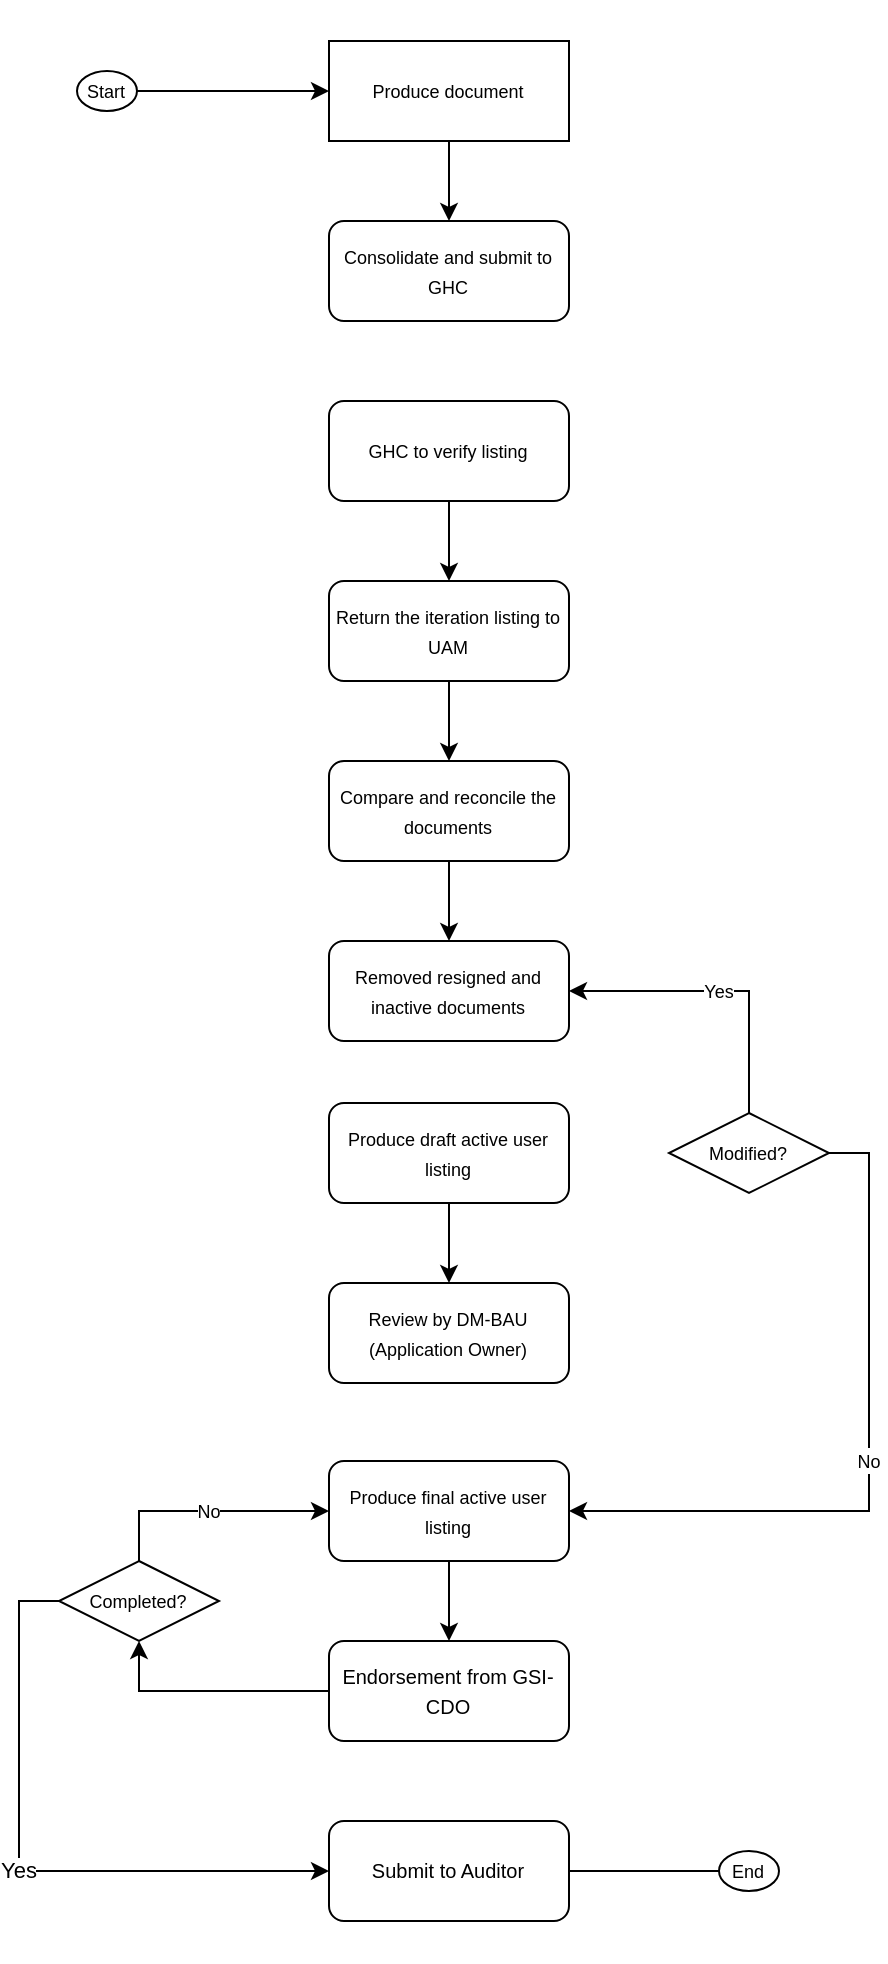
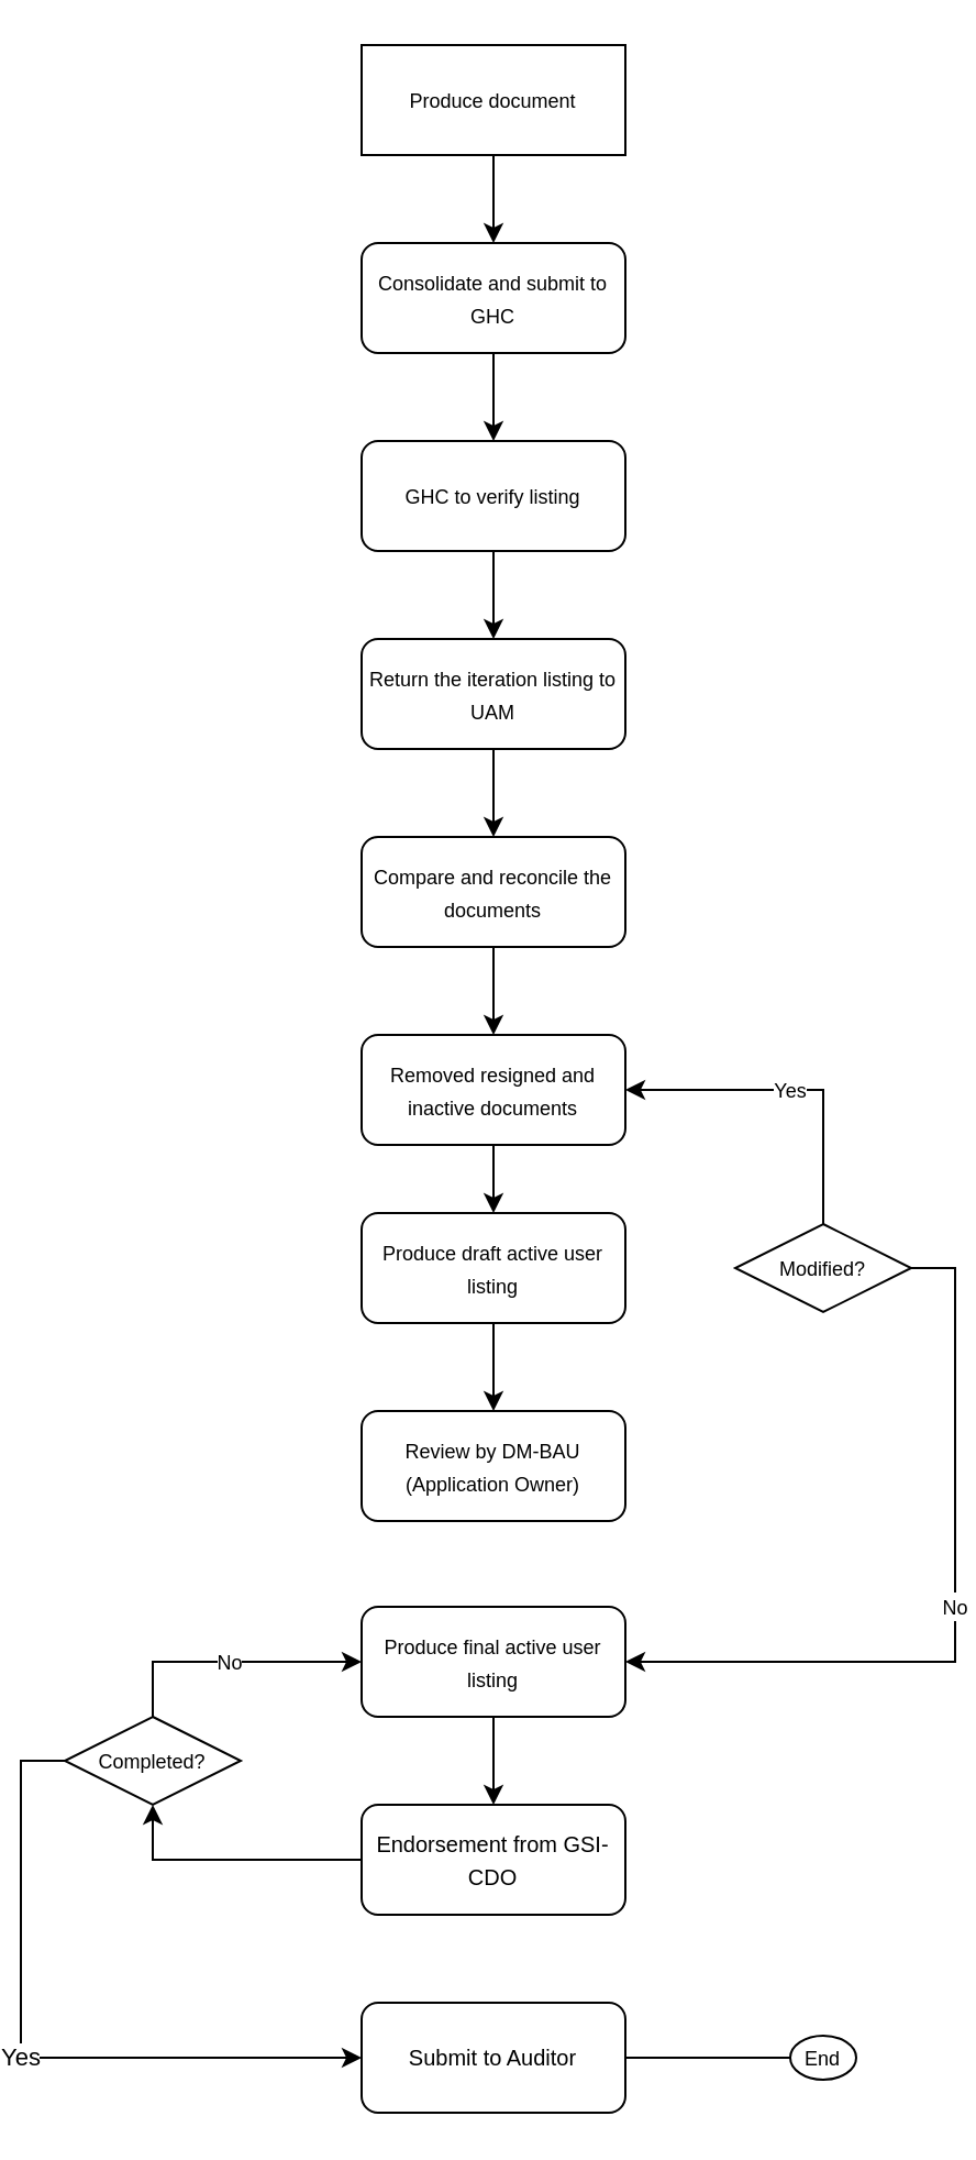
- <mxCell id="30" value="&lt;font style=&quot;font-size: 9px;&quot;&gt;Start&lt;/font&gt;" style="ellipse;whiteSpace=wrap;html=1;" vertex="1" parent="1"><mxGeometry x="29" y="35" width="30" height="20" as="geometry" /></mxCell>
- <mxCell id="29" style="edgeStyle=orthogonalEdgeStyle;rounded=0;orthogonalLoop=1;jettySize=auto;html=1;entryX=0;entryY=0.5;entryDx=0;entryDy=0;exitX=1;exitY=0.5;exitDx=0;exitDy=0;" edge="1" parent="1" source="30" target="3"><mxGeometry relative="1" as="geometry" /></mxCell>
+ <mxCell id="4" style="edgeStyle=orthogonalEdgeStyle;rounded=0;orthogonalLoop=1;jettySize=auto;html=1;" edge="1" parent="1" source="5" target="7"><mxGeometry relative="1" as="geometry" /></mxCell>
+ <mxCell id="12" style="edgeStyle=orthogonalEdgeStyle;rounded=0;orthogonalLoop=1;jettySize=auto;html=1;entryX=0.5;entryY=0;entryDx=0;entryDy=0;" edge="1" parent="1" source="13" target="15"><mxGeometry relative="1" as="geometry" /></mxCell>
